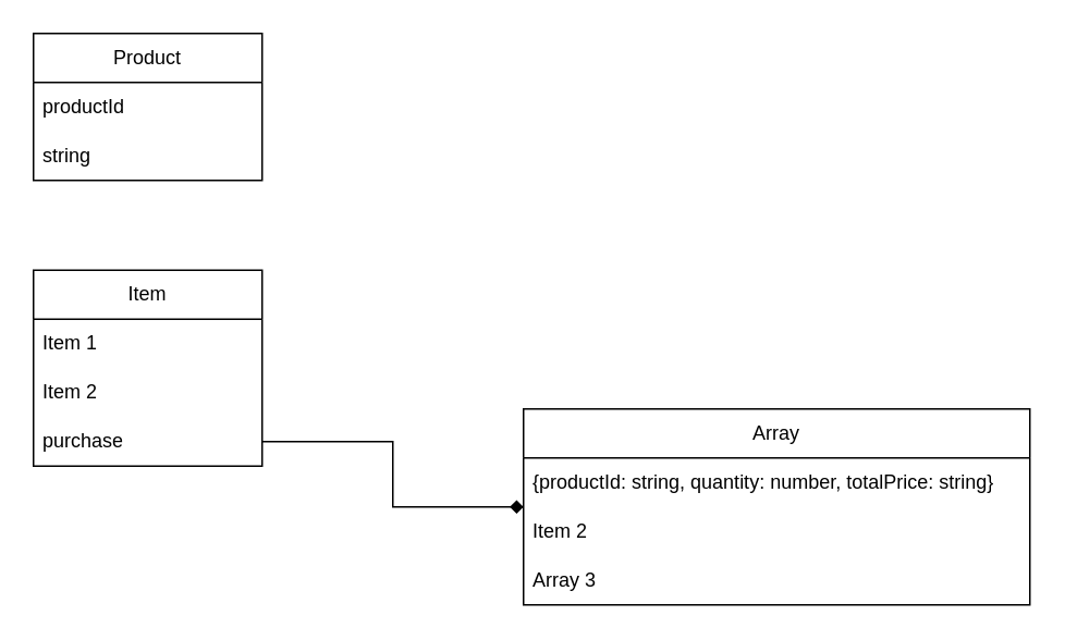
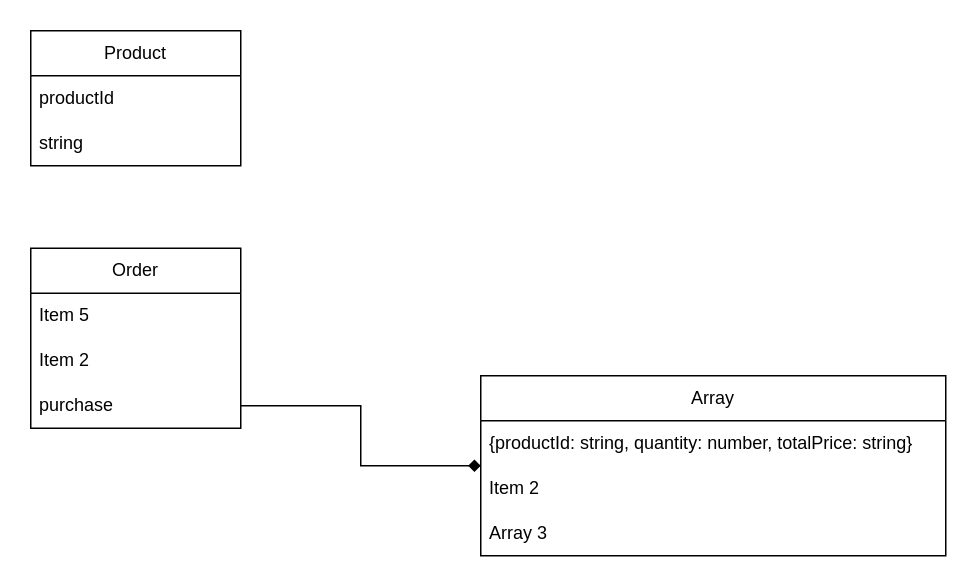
- <mxCell id="5" value="Item" style="swimlane;fontStyle=0;childLayout=stackLayout;horizontal=1;startSize=30;horizontalStack=0;resizeParent=1;resizeParentMax=0;resizeLast=0;collapsible=1;marginBottom=0;whiteSpace=wrap;html=1;" vertex="1" parent="1"><mxGeometry x="20" y="165" width="140" height="120" as="geometry" /></mxCell>
+ <mxCell id="5" value="Order" style="swimlane;fontStyle=0;childLayout=stackLayout;horizontal=1;startSize=30;horizontalStack=0;resizeParent=1;resizeParentMax=0;resizeLast=0;collapsible=1;marginBottom=0;whiteSpace=wrap;html=1;" vertex="1" parent="1"><mxGeometry x="20" y="165" width="140" height="120" as="geometry" /></mxCell>
- <mxCell id="6" value="Item 1" style="text;strokeColor=none;fillColor=none;align=left;verticalAlign=middle;spacingLeft=4;spacingRight=4;overflow=hidden;points=[[0,0.5],[1,0.5]];portConstraint=eastwest;rotatable=0;whiteSpace=wrap;html=1;" vertex="1" parent="5"><mxGeometry y="30" width="140" height="30" as="geometry" /></mxCell>
+ <mxCell id="6" value="Item 5" style="text;strokeColor=none;fillColor=none;align=left;verticalAlign=middle;spacingLeft=4;spacingRight=4;overflow=hidden;points=[[0,0.5],[1,0.5]];portConstraint=eastwest;rotatable=0;whiteSpace=wrap;html=1;" vertex="1" parent="5"><mxGeometry y="30" width="140" height="30" as="geometry" /></mxCell>
